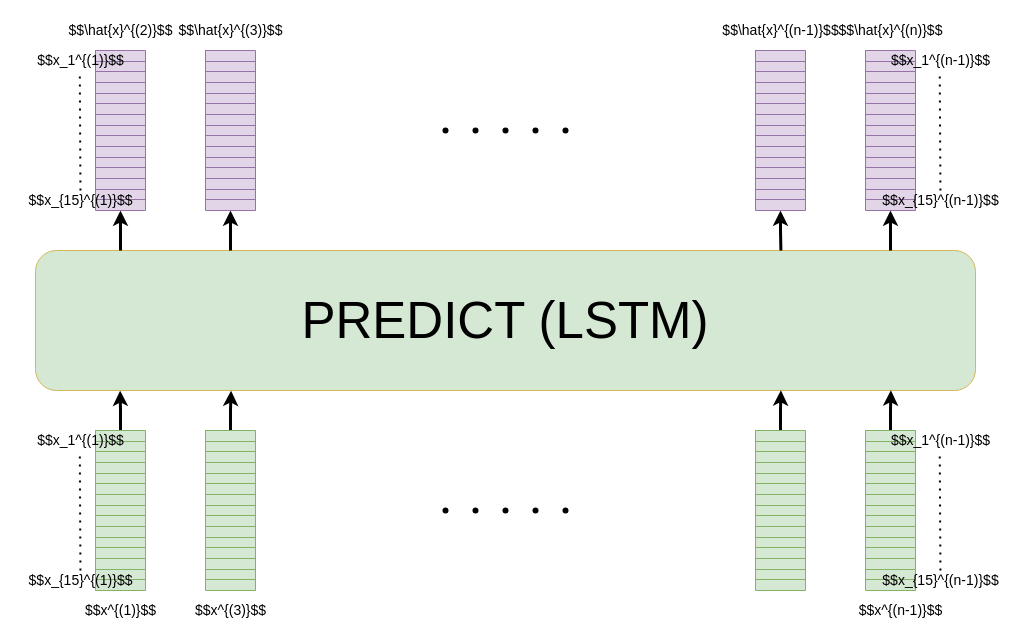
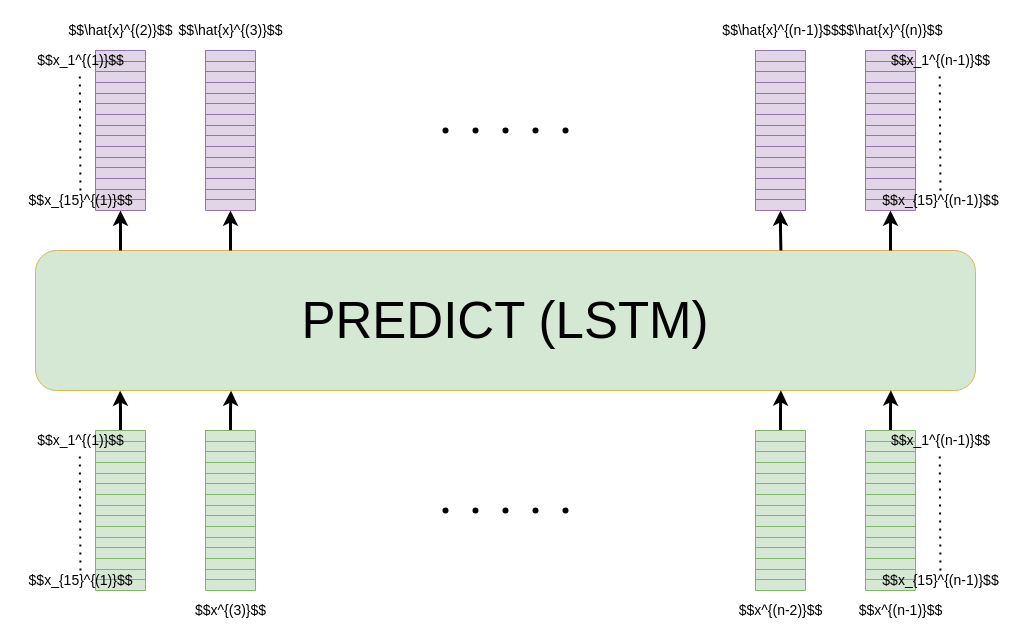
- <mxCell id="134" value="$$x^{(1)}$$" style="text;html=1;align=center;verticalAlign=middle;resizable=0;points=[];autosize=1;strokeColor=none;fillColor=none;fontSize=14;" vertex="1" parent="1"><mxGeometry x="75" y="600" width="90" height="20" as="geometry" /></mxCell>
+ <mxCell id="136" value="$$x^{(n-2)}$$" style="text;html=1;align=center;verticalAlign=middle;resizable=0;points=[];autosize=1;strokeColor=none;fillColor=none;fontSize=14;" vertex="1" parent="1"><mxGeometry x="730" y="600" width="100" height="20" as="geometry" /></mxCell>
